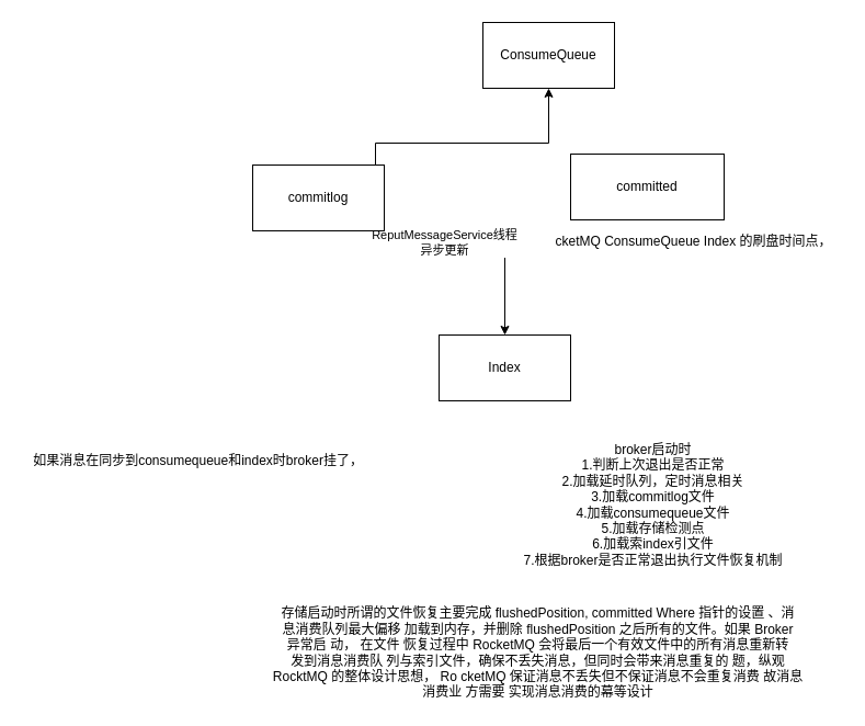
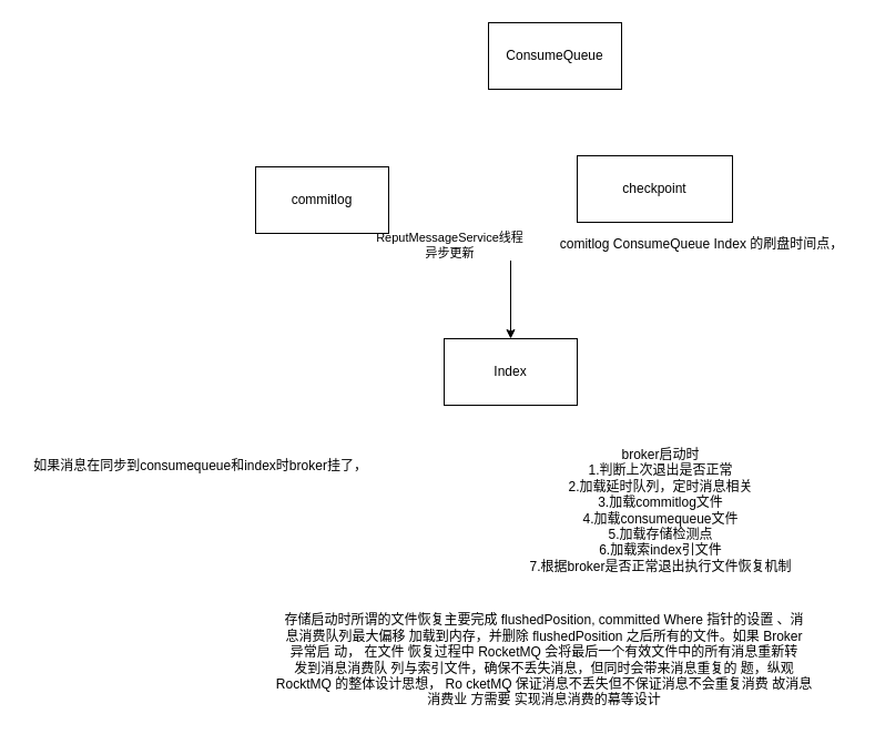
- <mxCell id="2" style="edgeStyle=orthogonalEdgeStyle;rounded=0;orthogonalLoop=1;jettySize=auto;html=1;" parent="1" source="5" target="6" edge="1"><mxGeometry relative="1" as="geometry"><Array as="points"><mxPoint x="342" y="180" /><mxPoint x="342" y="130" /></Array></mxGeometry></mxCell>
- <mxCell id="11" value="committed&lt;br&gt;" style="rounded=0;whiteSpace=wrap;html=1;" parent="1" vertex="1"><mxGeometry x="520" y="140" width="140" height="60" as="geometry" /></mxCell>
+ <mxCell id="11" value="checkpoint&lt;br&gt;" style="rounded=0;whiteSpace=wrap;html=1;" parent="1" vertex="1"><mxGeometry x="520" y="140" width="140" height="60" as="geometry" /></mxCell>
- <mxCell id="12" value="cketMQ ConsumeQueue Index 的刷盘时间点，" style="text;html=1;align=center;verticalAlign=middle;resizable=0;points=[];autosize=1;strokeColor=none;" parent="1" vertex="1"><mxGeometry x="497" y="210" width="270" height="20" as="geometry" /></mxCell>
+ <mxCell id="12" value="comitlog ConsumeQueue Index 的刷盘时间点，" style="text;html=1;align=center;verticalAlign=middle;resizable=0;points=[];autosize=1;strokeColor=none;" parent="1" vertex="1"><mxGeometry x="497" y="210" width="270" height="20" as="geometry" /></mxCell>
